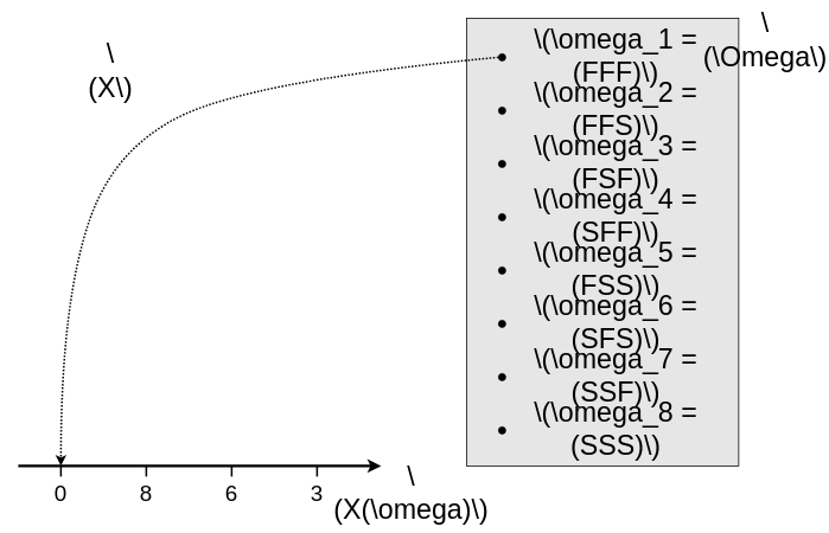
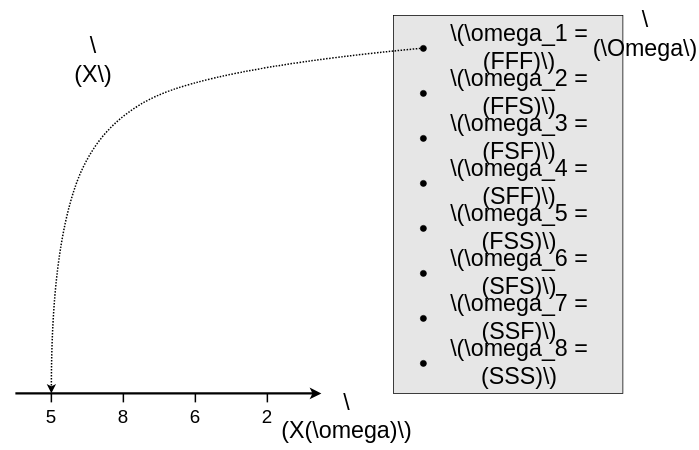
- <mxCell id="25" value="0" style="text;html=1;align=center;verticalAlign=middle;whiteSpace=wrap;rounded=0;fontSize=25;" parent="1" vertex="1"><mxGeometry x="38" y="530" width="60" height="48" as="geometry" /></mxCell>
+ <mxCell id="25" value="5" style="text;html=1;align=center;verticalAlign=middle;whiteSpace=wrap;rounded=0;fontSize=25;" parent="1" vertex="1"><mxGeometry x="38" y="530" width="60" height="48" as="geometry" /></mxCell>
- <mxCell id="28" value="3" style="text;html=1;align=center;verticalAlign=middle;whiteSpace=wrap;rounded=0;fontSize=25;" parent="1" vertex="1"><mxGeometry x="326" y="530" width="60" height="48" as="geometry" /></mxCell>
+ <mxCell id="28" value="2" style="text;html=1;align=center;verticalAlign=middle;whiteSpace=wrap;rounded=0;fontSize=25;" parent="1" vertex="1"><mxGeometry x="326" y="530" width="60" height="48" as="geometry" /></mxCell>
